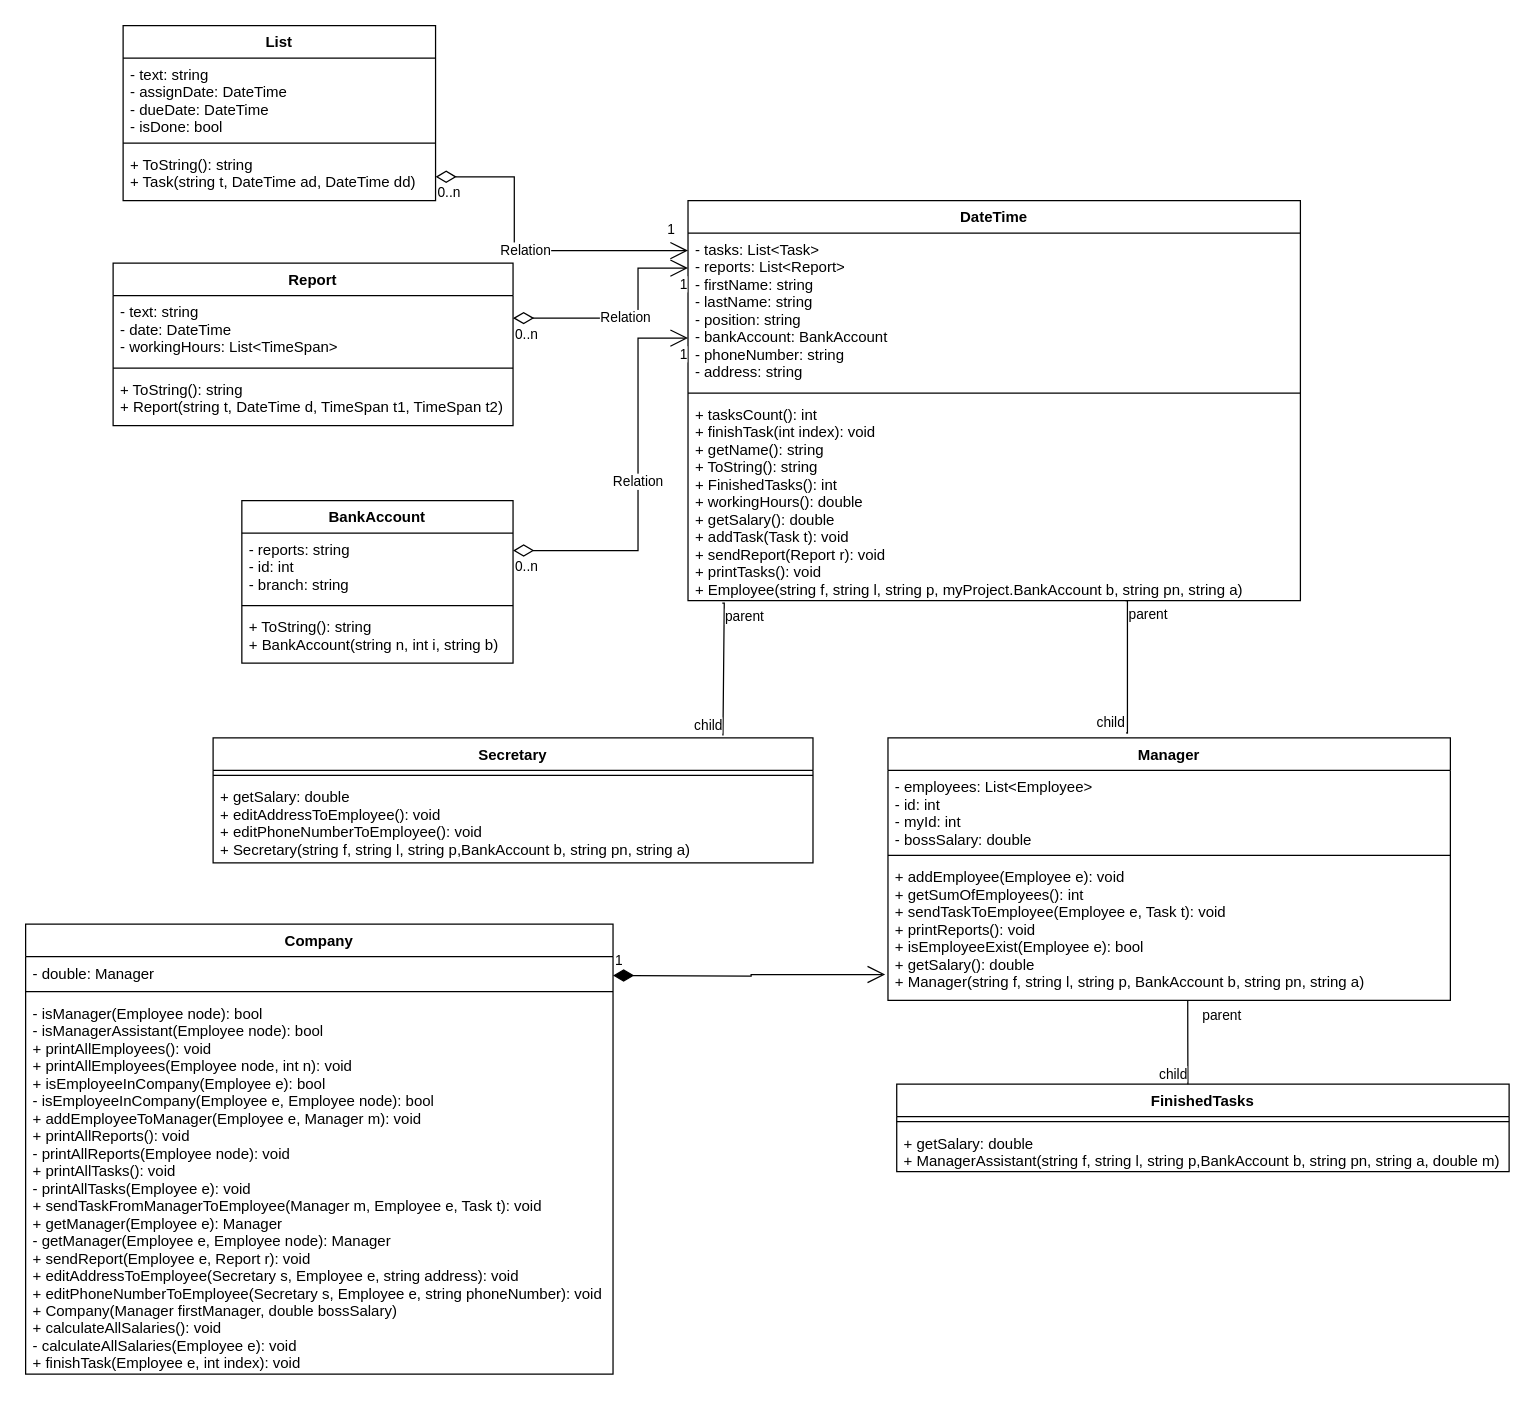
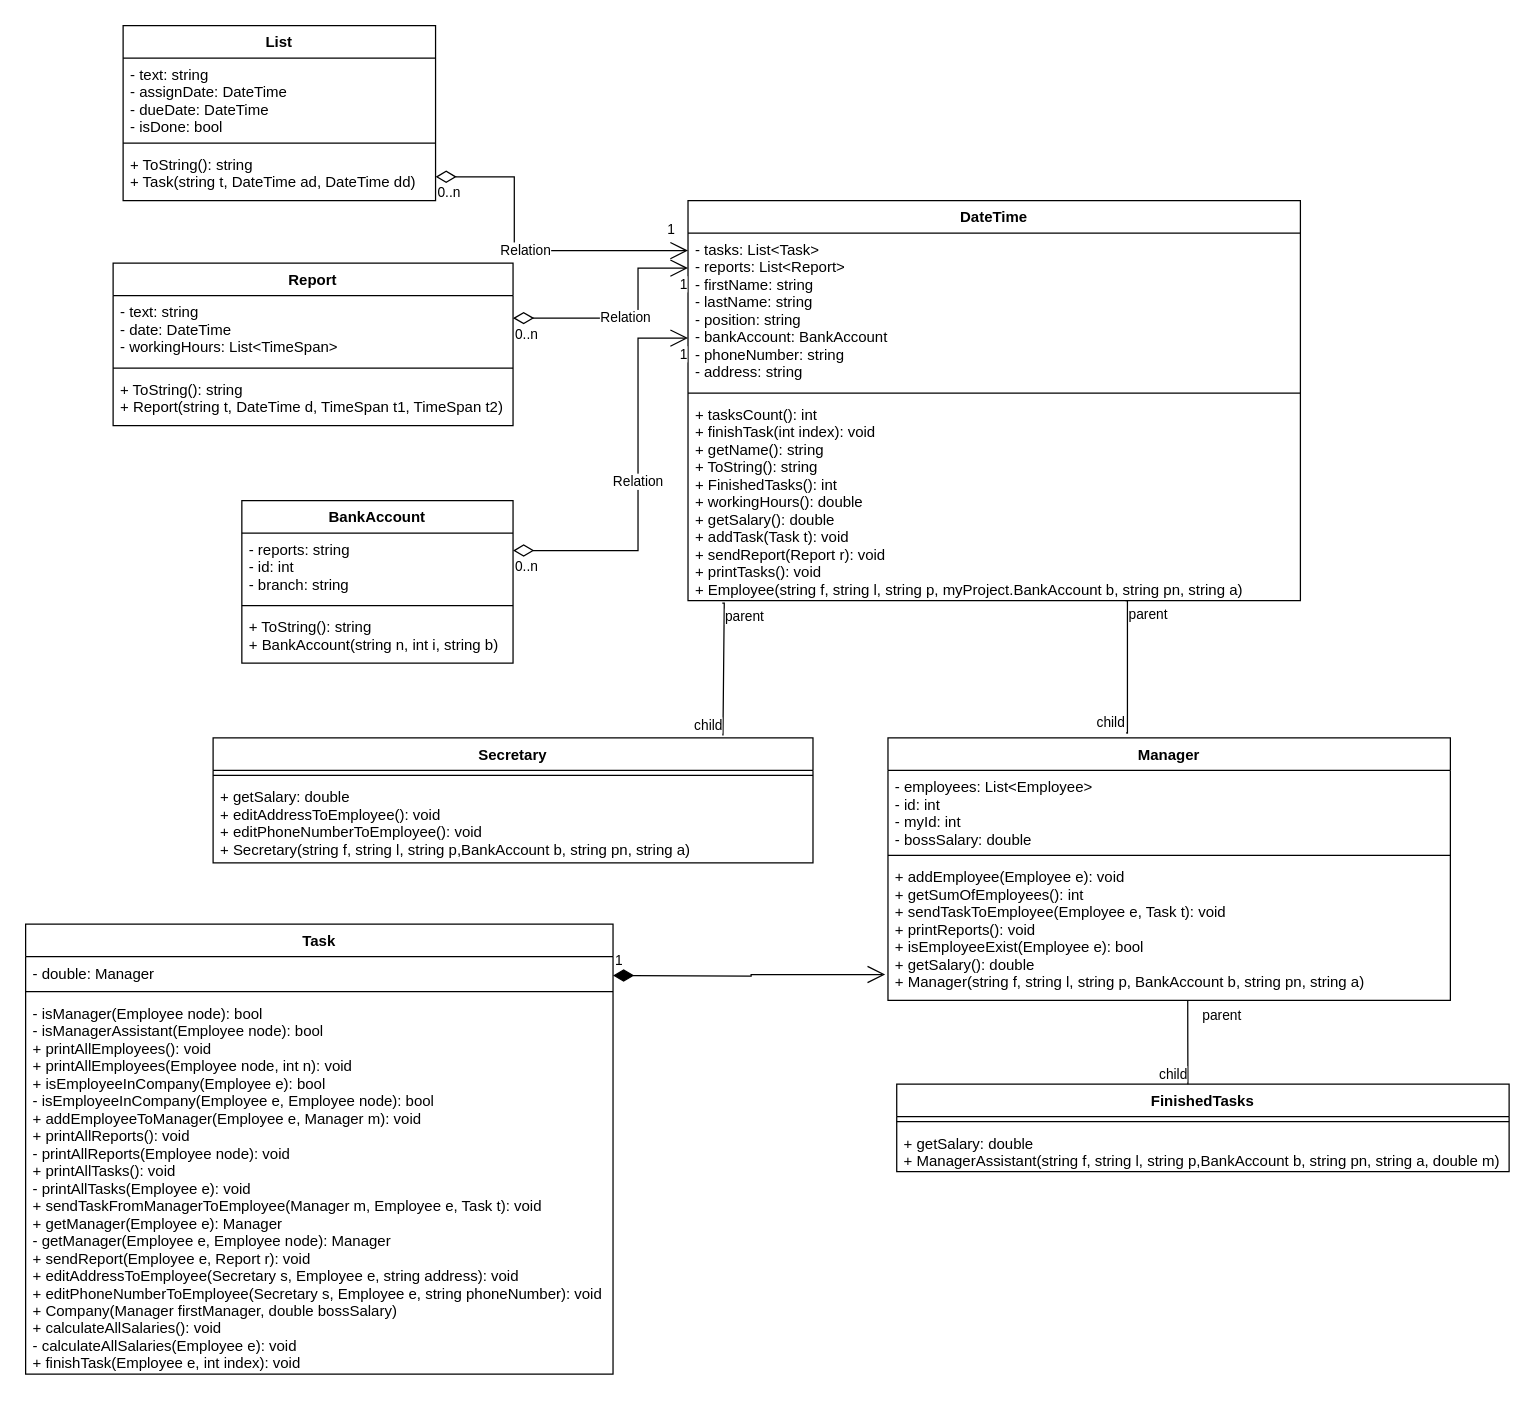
- <mxCell id="5" value="Company" style="swimlane;fontStyle=1;align=center;verticalAlign=top;childLayout=stackLayout;horizontal=1;startSize=26;horizontalStack=0;resizeParent=1;resizeParentMax=0;resizeLast=0;collapsible=1;marginBottom=0;" vertex="1" parent="1"><mxGeometry x="20" y="739" width="470" height="360" as="geometry" /></mxCell>
+ <mxCell id="5" value="Task" style="swimlane;fontStyle=1;align=center;verticalAlign=top;childLayout=stackLayout;horizontal=1;startSize=26;horizontalStack=0;resizeParent=1;resizeParentMax=0;resizeLast=0;collapsible=1;marginBottom=0;" vertex="1" parent="1"><mxGeometry x="20" y="739" width="470" height="360" as="geometry" /></mxCell>
